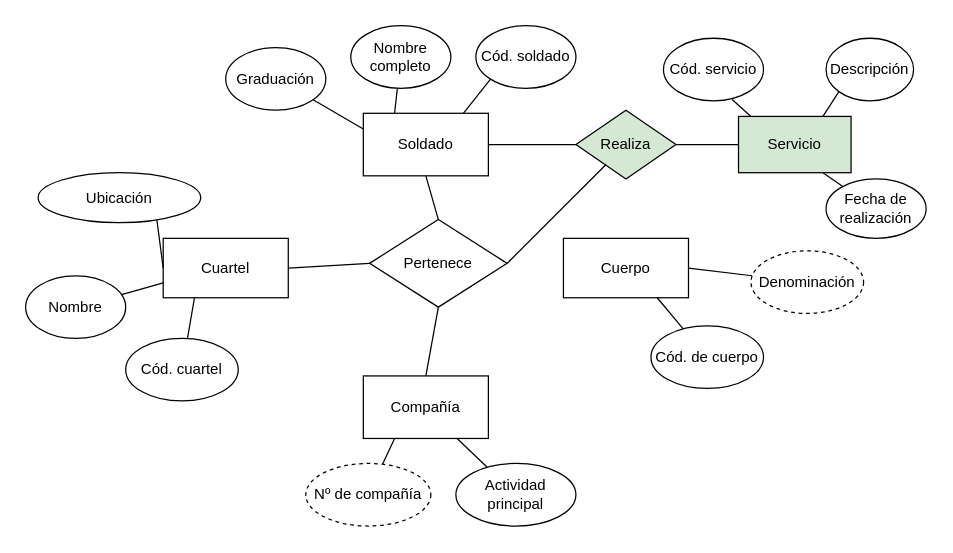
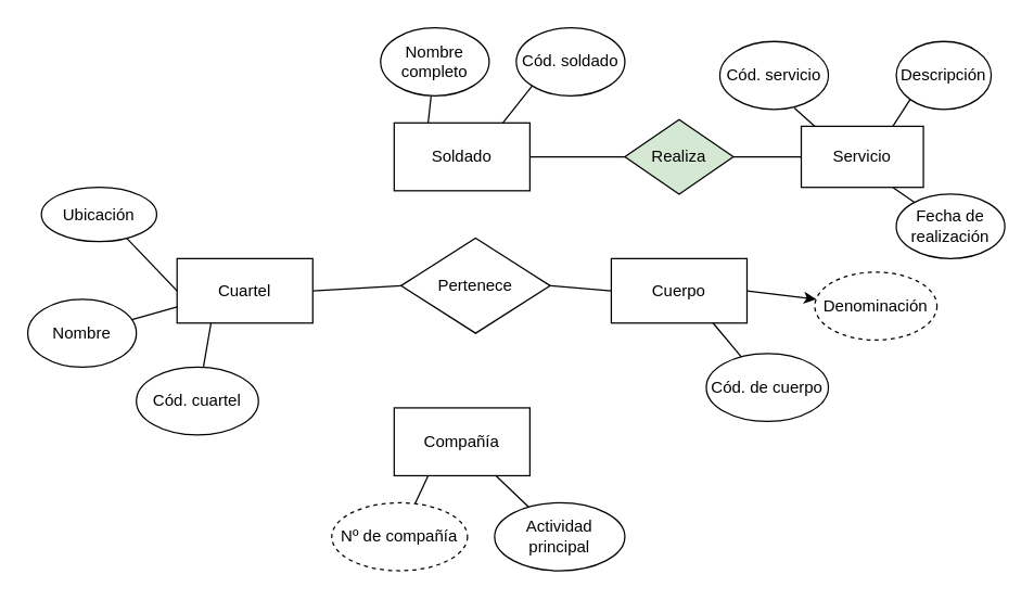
- <mxCell id="22" value="Graduación" style="ellipse;whiteSpace=wrap;html=1;" vertex="1" parent="1"><mxGeometry x="180" y="37.5" width="80" height="50" as="geometry" /></mxCell>
- <mxCell id="21" value="" style="endArrow=none;html=1;rounded=0;exitX=0;exitY=0.25;exitDx=0;exitDy=0;" edge="1" parent="1" source="2" target="22"><mxGeometry width="50" height="50" relative="1" as="geometry"><mxPoint x="240" y="90" as="sourcePoint" /><mxPoint x="290" y="100" as="targetPoint" /></mxGeometry></mxCell>
- <mxCell id="7" value="Servicio" style="rounded=0;whiteSpace=wrap;html=1;fillColor=#d5e8d4;" vertex="1" parent="1"><mxGeometry x="590" y="92.5" width="90" height="45" as="geometry" /></mxCell>
+ <mxCell id="7" value="Servicio" style="rounded=0;whiteSpace=wrap;html=1;" vertex="1" parent="1"><mxGeometry x="590" y="92.5" width="90" height="45" as="geometry" /></mxCell>
- <mxCell id="40" value="Ubicación" style="ellipse;whiteSpace=wrap;html=1;" vertex="1" parent="1"><mxGeometry x="30" y="137.5" width="130" height="40" as="geometry" /></mxCell>
+ <mxCell id="40" value="Ubicación" style="ellipse;whiteSpace=wrap;html=1;" vertex="1" parent="1"><mxGeometry x="30" y="137.5" width="85" height="40" as="geometry" /></mxCell>
- <mxCell id="14" value="" style="endArrow=none;html=1;rounded=0;exitX=0.5;exitY=0;exitDx=0;exitDy=0;entryX=0.5;entryY=1;entryDx=0;entryDy=0;entryPerimeter=0;" edge="1" parent="1" source="3" target="2"><mxGeometry width="50" height="50" relative="1" as="geometry"><mxPoint x="294" y="192.5" as="sourcePoint" /><mxPoint x="344" y="142.5" as="targetPoint" /></mxGeometry></mxCell>
- <mxCell id="16" value="" style="endArrow=none;html=1;rounded=0;exitX=1;exitY=0.5;exitDx=0;exitDy=0;" edge="1" parent="1" source="3" target="6"><mxGeometry width="50" height="50" relative="1" as="geometry"><mxPoint x="410" y="230" as="sourcePoint" /><mxPoint x="440" y="170" as="targetPoint" /></mxGeometry></mxCell>
+ <mxCell id="16" value="" style="endArrow=none;html=1;rounded=0;entryX=0;entryY=0.5;entryDx=0;entryDy=0;exitX=1;exitY=0.5;exitDx=0;exitDy=0;" edge="1" parent="1" source="3" target="5"><mxGeometry width="50" height="50" relative="1" as="geometry"><mxPoint x="410" y="230" as="sourcePoint" /><mxPoint x="440" y="170" as="targetPoint" /></mxGeometry></mxCell>
- <mxCell id="27" value="" style="endArrow=none;html=1;rounded=0;exitX=1;exitY=0.5;exitDx=0;exitDy=0;" edge="1" parent="1" source="5" target="28"><mxGeometry width="50" height="50" relative="1" as="geometry"><mxPoint x="570" y="287.5" as="sourcePoint" /><mxPoint x="600" y="220" as="targetPoint" /></mxGeometry></mxCell>
+ <mxCell id="27" value="" style="endArrow=classic;html=1;rounded=0;exitX=1;exitY=0.5;exitDx=0;exitDy=0;" edge="1" parent="1" source="5" target="28"><mxGeometry width="50" height="50" relative="1" as="geometry"><mxPoint x="570" y="287.5" as="sourcePoint" /><mxPoint x="600" y="220" as="targetPoint" /></mxGeometry></mxCell>
- <mxCell id="15" value="" style="endArrow=none;html=1;rounded=0;exitX=0.5;exitY=0;exitDx=0;exitDy=0;entryX=0.5;entryY=1;entryDx=0;entryDy=0;" edge="1" parent="1" source="4" target="3"><mxGeometry width="50" height="50" relative="1" as="geometry"><mxPoint x="294" y="300" as="sourcePoint" /><mxPoint x="330" y="280" as="targetPoint" /></mxGeometry></mxCell>
